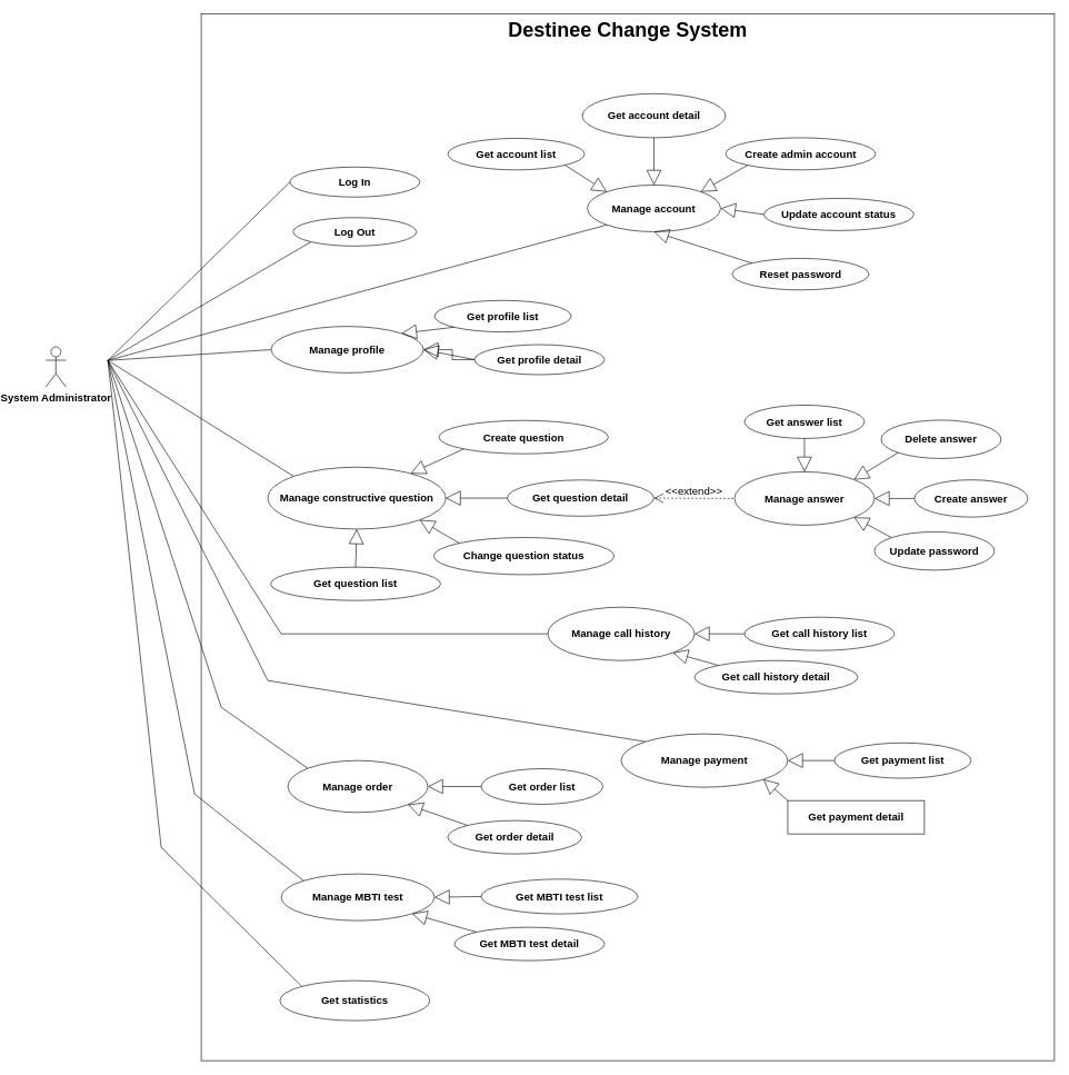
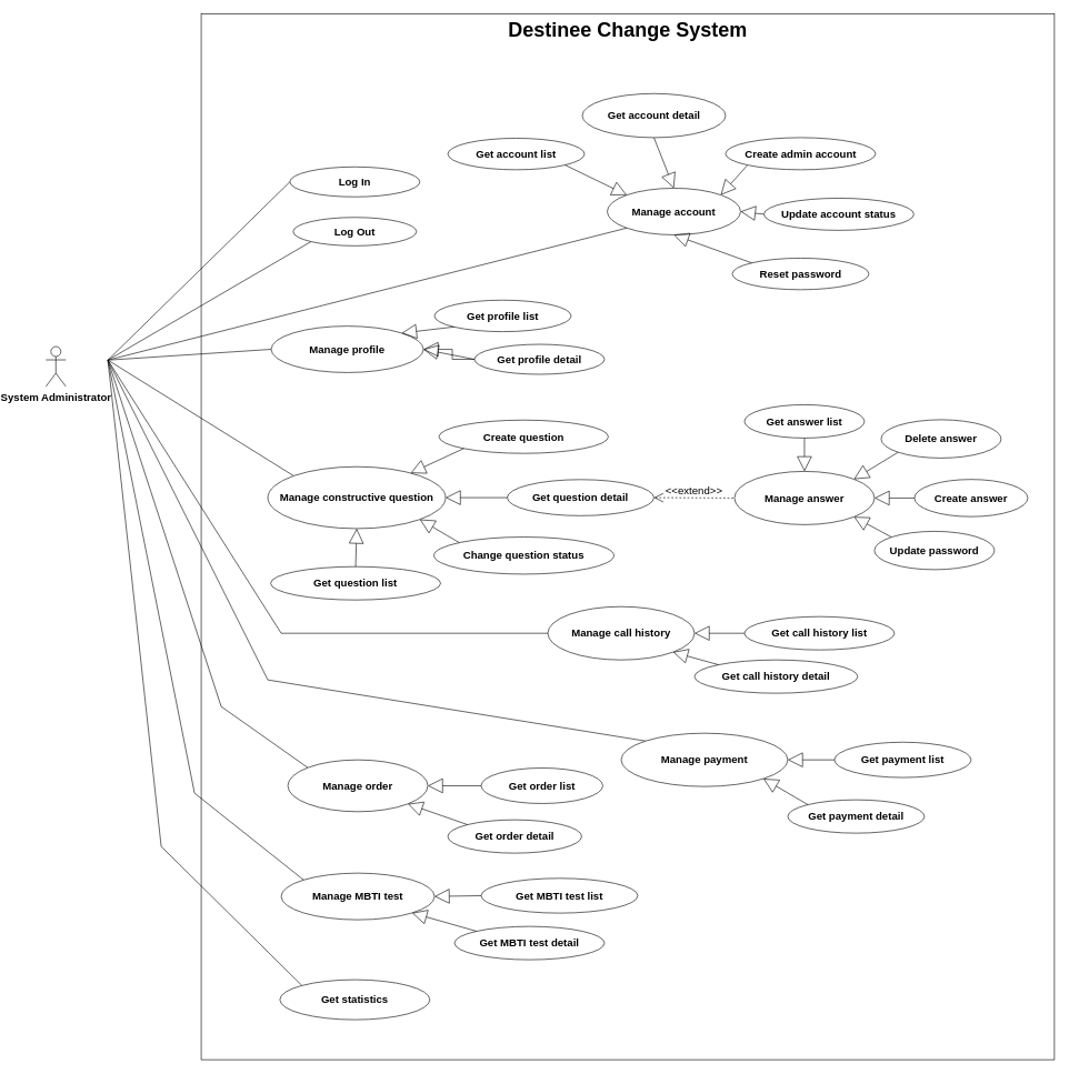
- <mxCell id="30" value="Manage account" style="ellipse;whiteSpace=wrap;html=1;strokeWidth=1;fontSize=16;fontStyle=1" parent="28" vertex="1"><mxGeometry x="209.16" y="136.99" width="200" height="70" as="geometry" /></mxCell>
+ <mxCell id="30" value="Manage account" style="ellipse;whiteSpace=wrap;html=1;strokeWidth=1;fontSize=16;fontStyle=1" parent="28" vertex="1"><mxGeometry x="239.16" y="141.99" width="200" height="70" as="geometry" /></mxCell>
- <mxCell id="73" value="Get payment detail" style="whiteSpace=wrap;html=1;strokeWidth=1;fontSize=16;fontStyle=1;rounded=0;" parent="68" vertex="1"><mxGeometry x="250.0" y="160" width="205" height="50" as="geometry" /></mxCell>
+ <mxCell id="73" value="Get payment detail" style="ellipse;whiteSpace=wrap;html=1;strokeWidth=1;fontSize=16;fontStyle=1" parent="68" vertex="1"><mxGeometry x="250.0" y="160" width="205" height="50" as="geometry" /></mxCell>
